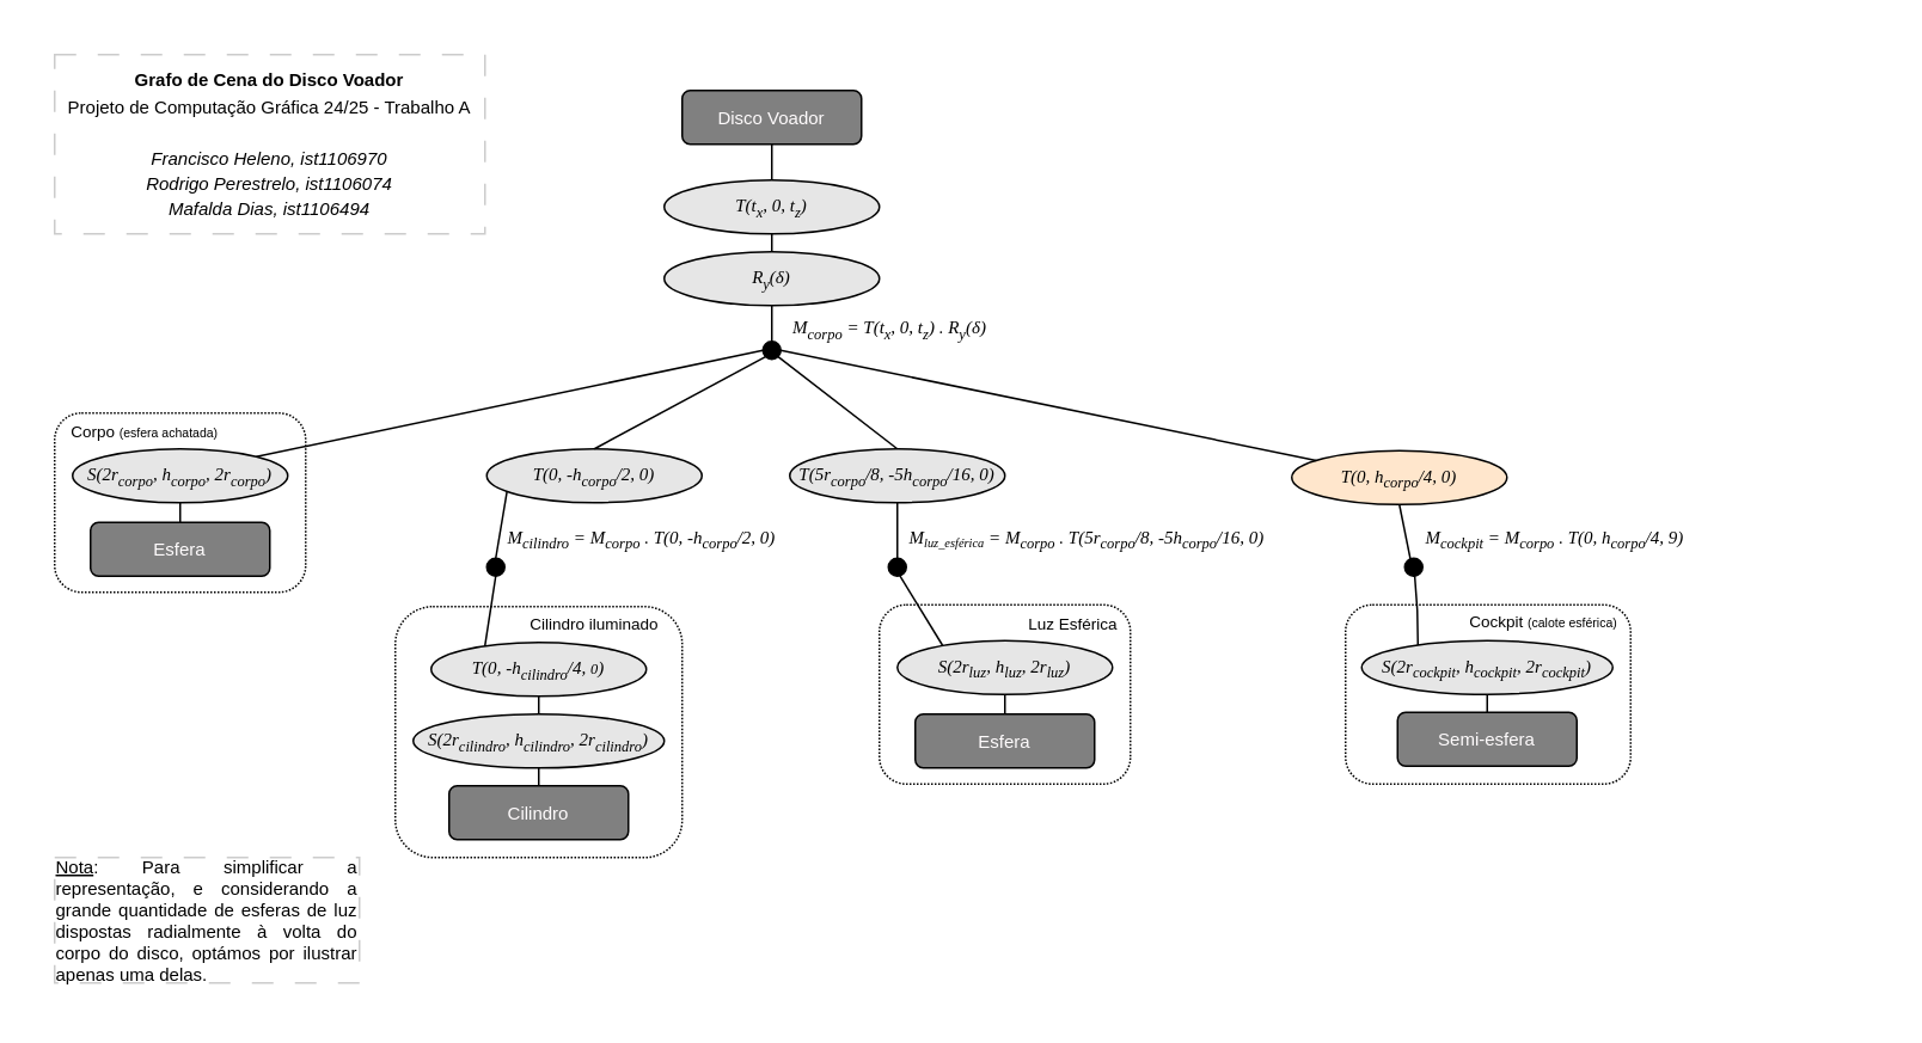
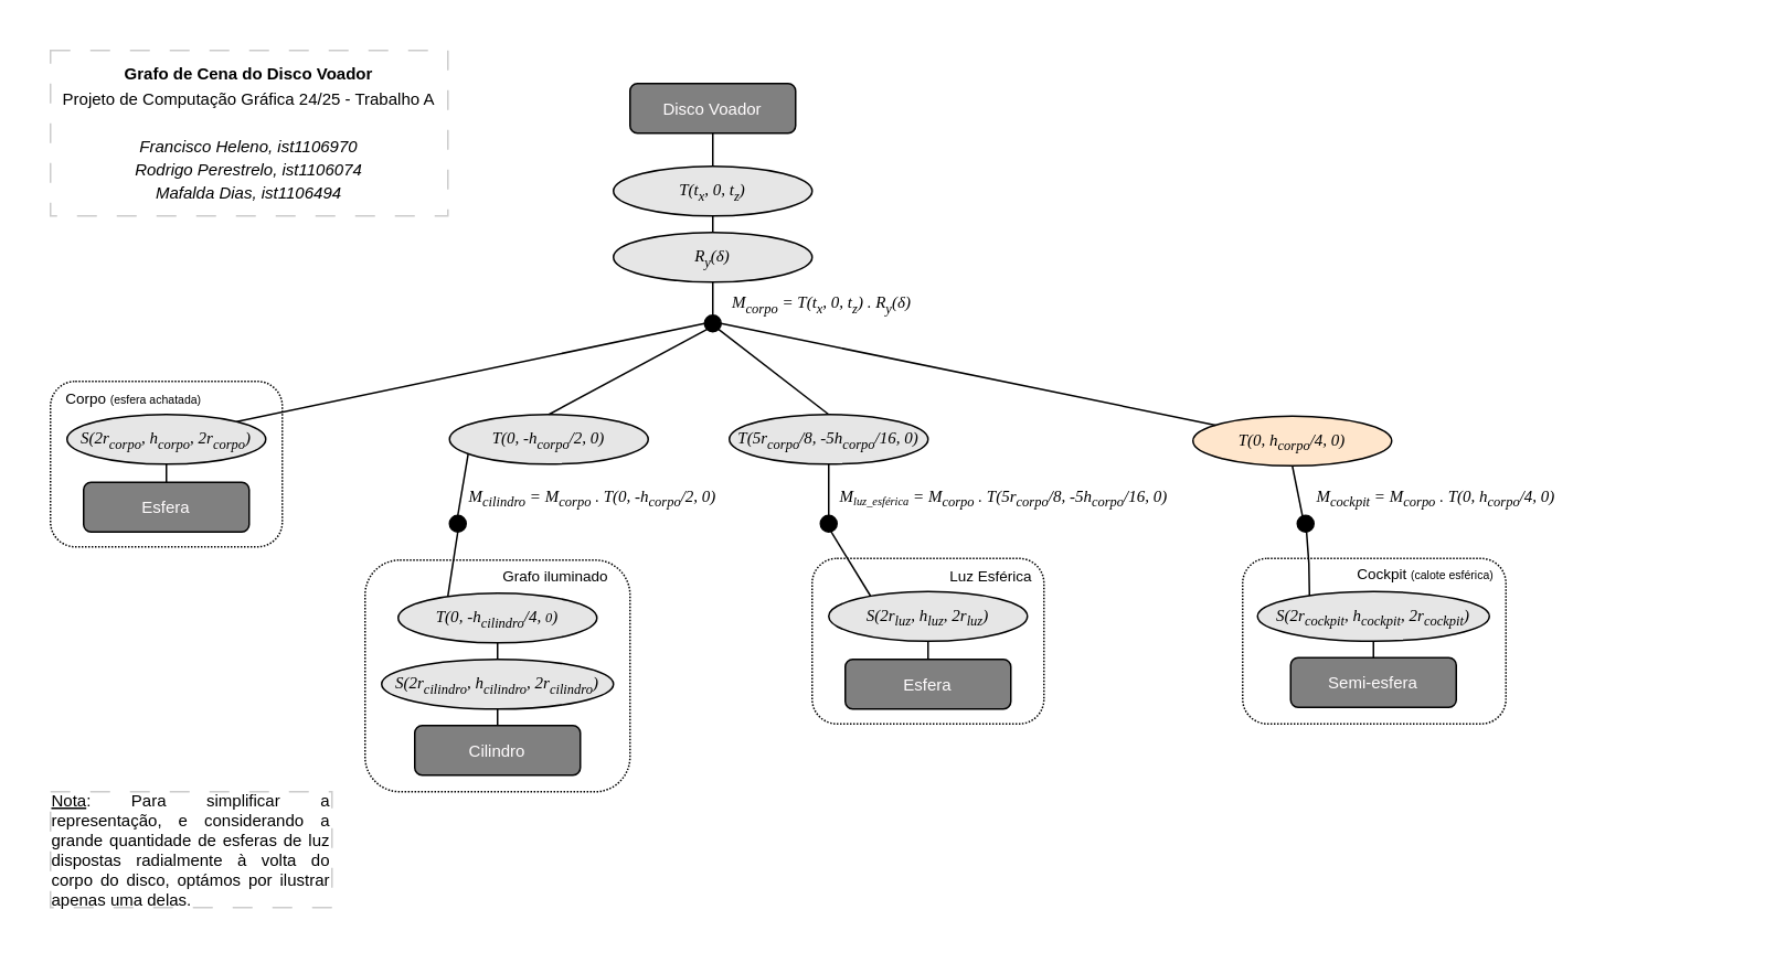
- <mxCell id="3" value="&lt;font size=&quot;1&quot; style=&quot;text-align: center;&quot; face=&quot;Times New Roman&quot;&gt;&lt;i&gt;M&lt;sub&gt;cockpit&lt;/sub&gt;&lt;/i&gt;&lt;/font&gt;&lt;font style=&quot;text-align: center;&quot; size=&quot;1&quot; face=&quot;Times New Roman&quot;&gt;&lt;i&gt;&amp;nbsp;=&amp;nbsp;&lt;/i&gt;&lt;/font&gt;&lt;i style=&quot;font-family: &amp;quot;Times New Roman&amp;quot;; font-size: x-small; text-align: center;&quot;&gt;M&lt;sub&gt;corpo&lt;/sub&gt;&lt;/i&gt;&lt;i style=&quot;font-family: &amp;quot;Times New Roman&amp;quot;; font-size: x-small; text-align: center;&quot;&gt;&amp;nbsp;.&amp;nbsp;&lt;/i&gt;&lt;i style=&quot;text-align: center; font-family: &amp;quot;Times New Roman&amp;quot;; font-size: x-small;&quot;&gt;T(0,&amp;nbsp;&lt;/i&gt;&lt;i style=&quot;border-color: var(--border-color); text-align: center; font-family: &amp;quot;Times New Roman&amp;quot;; font-size: x-small;&quot;&gt;h&lt;sub style=&quot;border-color: var(--border-color);&quot;&gt;corpo&lt;/sub&gt;&lt;/i&gt;&lt;i style=&quot;border-color: var(--border-color); text-align: center; font-family: &amp;quot;Times New Roman&amp;quot;; font-size: x-small;&quot;&gt;/4&lt;/i&gt;&lt;i style=&quot;text-align: center; font-family: &amp;quot;Times New Roman&amp;quot;; font-size: x-small;&quot;&gt;, 9)&lt;/i&gt;" style="text;whiteSpace=wrap;html=1;fontSize=9;fontFamily=Helvetica;fontColor=#000000;" parent="1" vertex="1"><mxGeometry x="793" y="287" width="148" height="30" as="geometry" /></mxCell>
+ <mxCell id="3" value="&lt;font size=&quot;1&quot; style=&quot;text-align: center;&quot; face=&quot;Times New Roman&quot;&gt;&lt;i&gt;M&lt;sub&gt;cockpit&lt;/sub&gt;&lt;/i&gt;&lt;/font&gt;&lt;font style=&quot;text-align: center;&quot; size=&quot;1&quot; face=&quot;Times New Roman&quot;&gt;&lt;i&gt;&amp;nbsp;=&amp;nbsp;&lt;/i&gt;&lt;/font&gt;&lt;i style=&quot;font-family: &amp;quot;Times New Roman&amp;quot;; font-size: x-small; text-align: center;&quot;&gt;M&lt;sub&gt;corpo&lt;/sub&gt;&lt;/i&gt;&lt;i style=&quot;font-family: &amp;quot;Times New Roman&amp;quot;; font-size: x-small; text-align: center;&quot;&gt;&amp;nbsp;.&amp;nbsp;&lt;/i&gt;&lt;i style=&quot;text-align: center; font-family: &amp;quot;Times New Roman&amp;quot;; font-size: x-small;&quot;&gt;T(0,&amp;nbsp;&lt;/i&gt;&lt;i style=&quot;border-color: var(--border-color); text-align: center; font-family: &amp;quot;Times New Roman&amp;quot;; font-size: x-small;&quot;&gt;h&lt;sub style=&quot;border-color: var(--border-color);&quot;&gt;corpo&lt;/sub&gt;&lt;/i&gt;&lt;i style=&quot;border-color: var(--border-color); text-align: center; font-family: &amp;quot;Times New Roman&amp;quot;; font-size: x-small;&quot;&gt;/4&lt;/i&gt;&lt;i style=&quot;text-align: center; font-family: &amp;quot;Times New Roman&amp;quot;; font-size: x-small;&quot;&gt;, 0)&lt;/i&gt;" style="text;whiteSpace=wrap;html=1;fontSize=9;fontFamily=Helvetica;fontColor=#000000;" parent="1" vertex="1"><mxGeometry x="793" y="287" width="148" height="30" as="geometry" /></mxCell>
- <mxCell id="37" value="&lt;span style=&quot;font-family: Helvetica; font-size: 9px;&quot;&gt;Cilindro iluminado&amp;nbsp;&amp;nbsp;&lt;/span&gt;" style="text;html=1;align=right;verticalAlign=middle;whiteSpace=wrap;rounded=0;dashed=1;dashPattern=1 1;labelBackgroundColor=none;fontFamily=Times New Roman;fontSize=6;" parent="1" vertex="1"><mxGeometry x="234" y="338" width="140" height="20" as="geometry" /></mxCell>
+ <mxCell id="37" value="&lt;span style=&quot;font-family: Helvetica; font-size: 9px;&quot;&gt;Grafo iluminado&amp;nbsp;&amp;nbsp;&lt;/span&gt;" style="text;html=1;align=right;verticalAlign=middle;whiteSpace=wrap;rounded=0;dashed=1;dashPattern=1 1;labelBackgroundColor=none;fontFamily=Times New Roman;fontSize=6;" parent="1" vertex="1"><mxGeometry x="234" y="338" width="140" height="20" as="geometry" /></mxCell>
